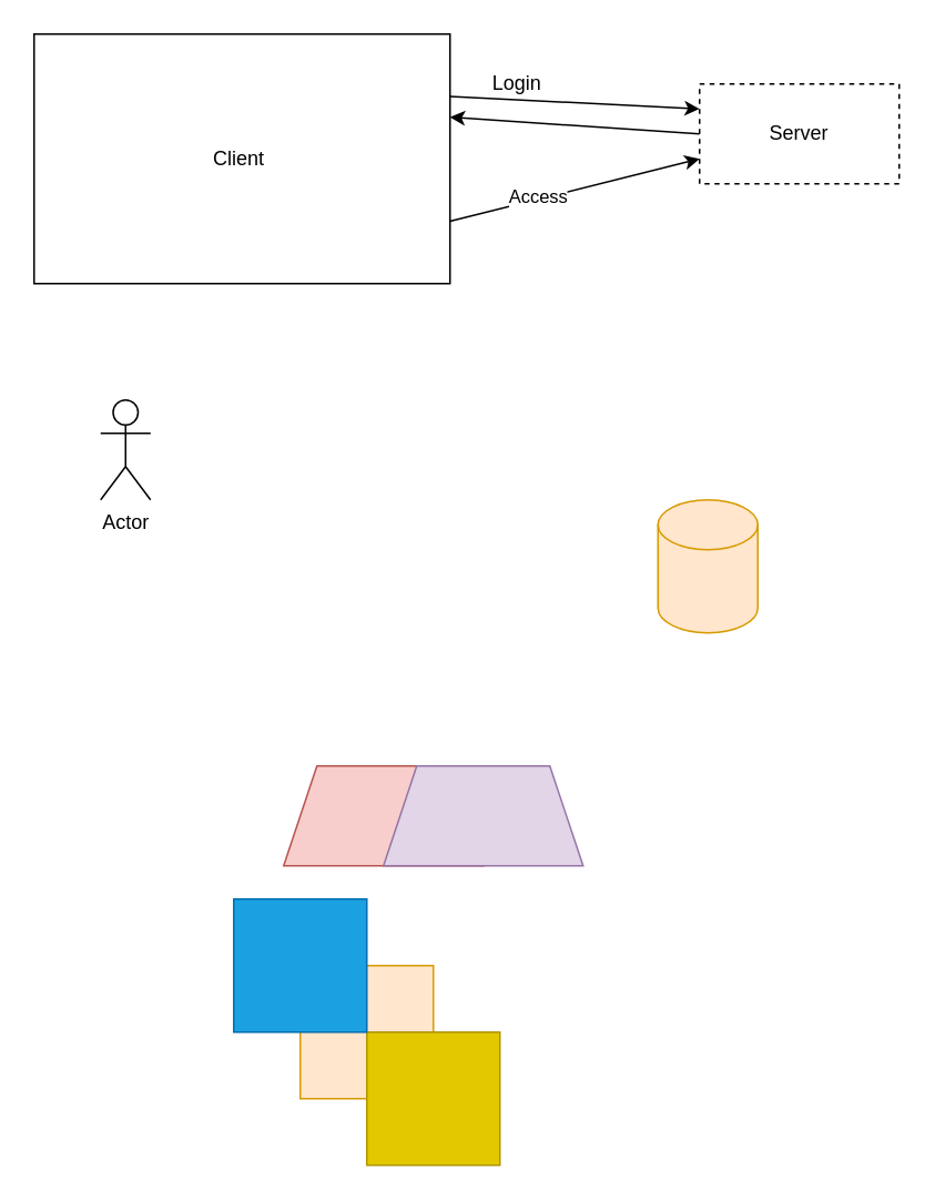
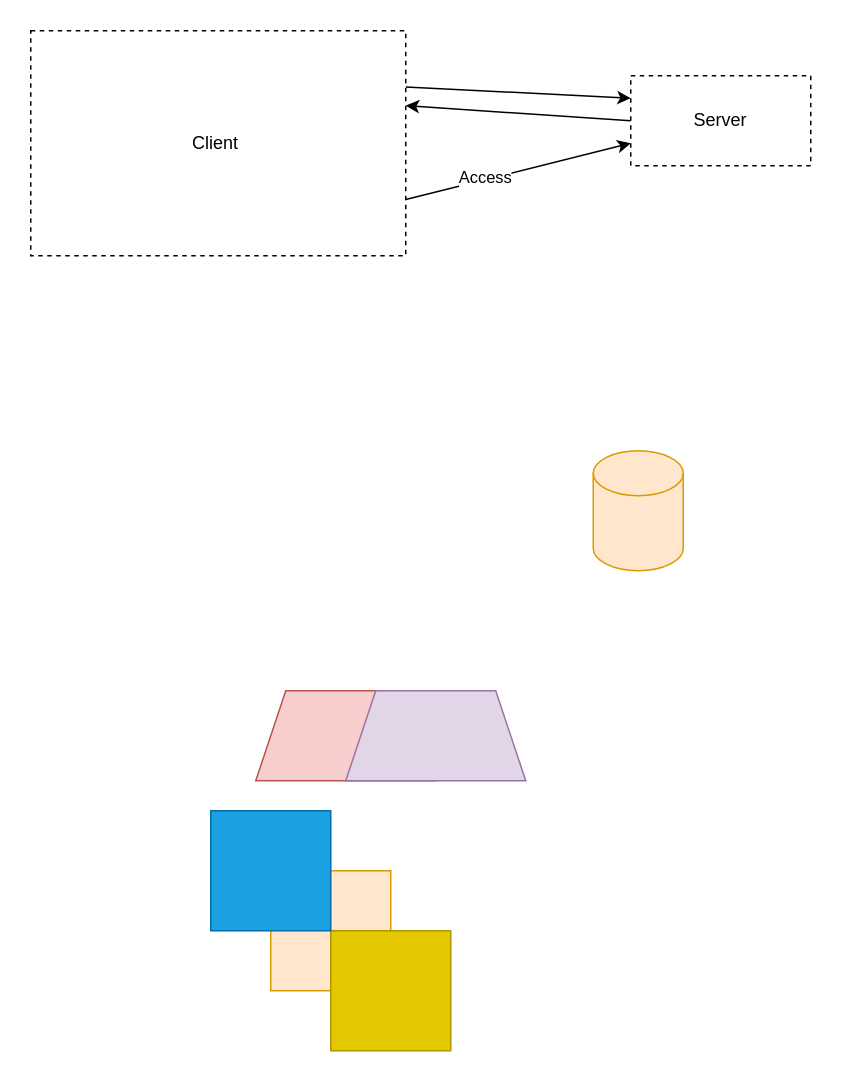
- <mxCell id="14" value="Login" style="text;html=1;align=center;verticalAlign=middle;resizable=0;points=[];autosize=1;strokeColor=none;fillColor=none;" vertex="1" parent="1"><mxGeometry x="290" y="40" width="40" height="20" as="geometry" /></mxCell>
- <mxCell id="11" value="Client&amp;nbsp;" style="rounded=0;whiteSpace=wrap;html=1;" vertex="1" parent="1"><mxGeometry x="20" y="20" width="250" height="150" as="geometry" /></mxCell>
+ <mxCell id="11" value="Client&amp;nbsp;" style="rounded=0;whiteSpace=wrap;html=1;dashed=1;" vertex="1" parent="1"><mxGeometry x="20" y="20" width="250" height="150" as="geometry" /></mxCell>
- <mxCell id="15" value="Actor" style="shape=umlActor;verticalLabelPosition=bottom;verticalAlign=top;html=1;outlineConnect=0;" vertex="1" parent="1"><mxGeometry x="60" y="240" width="30" height="60" as="geometry" /></mxCell>
